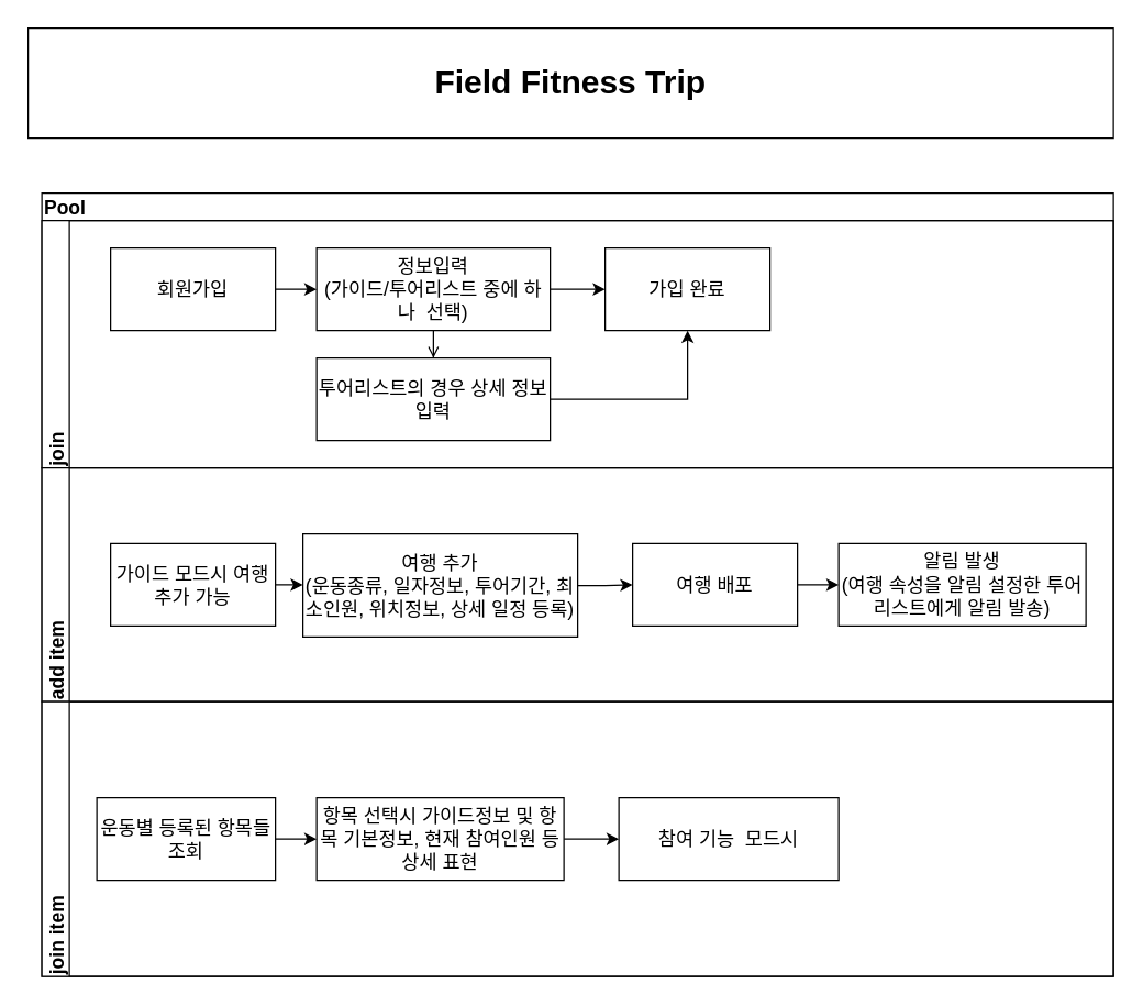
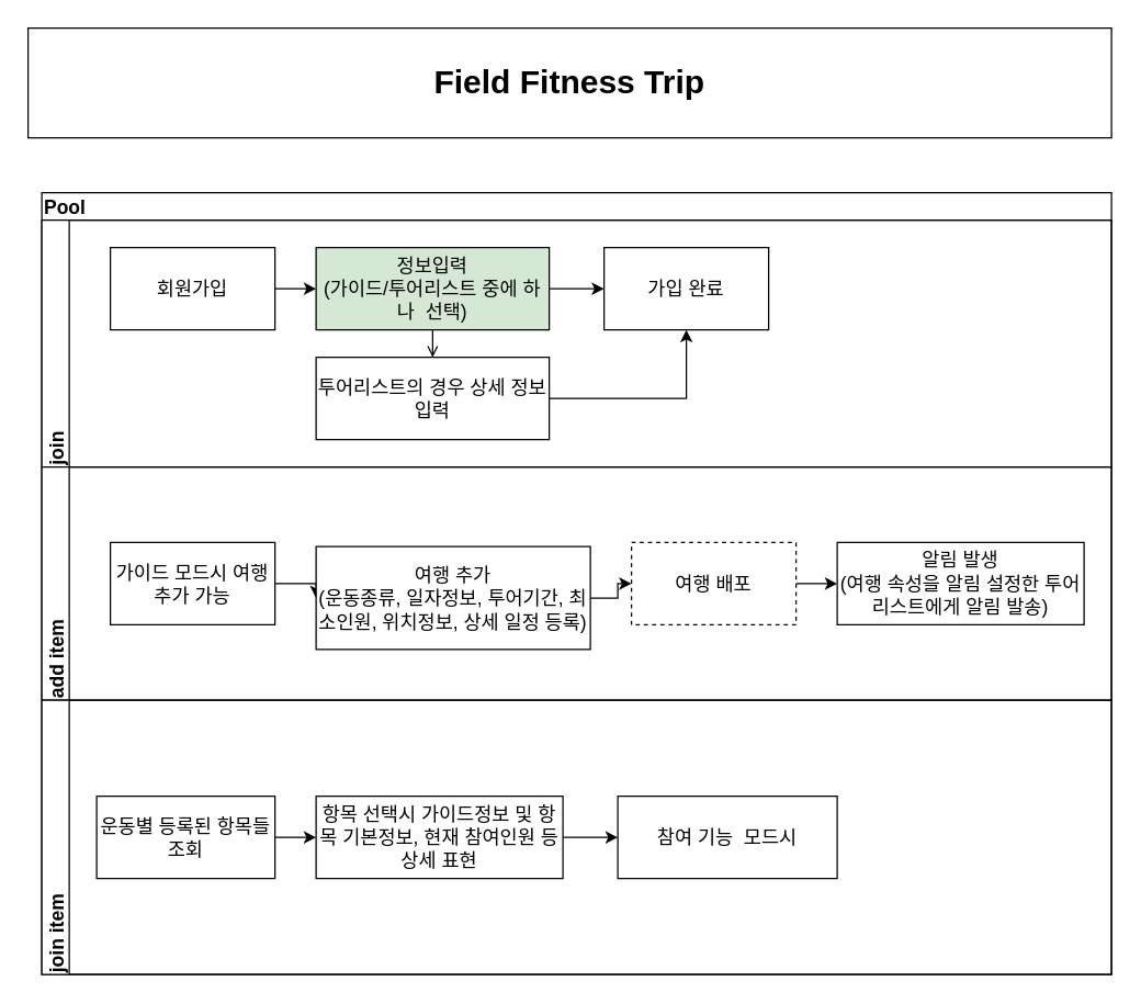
- <mxCell id="8" value="정보입력&lt;br&gt;(가이드/투어리스트 중에 하나&amp;nbsp; 선택)" style="rounded=0;whiteSpace=wrap;html=1;fontSize=14;align=center;" parent="4" vertex="1"><mxGeometry x="200" y="20" width="170" height="60" as="geometry" /></mxCell>
+ <mxCell id="8" value="정보입력&lt;br&gt;(가이드/투어리스트 중에 하나&amp;nbsp; 선택)" style="rounded=0;whiteSpace=wrap;html=1;fontSize=14;align=center;fillColor=#d5e8d4;" parent="4" vertex="1"><mxGeometry x="200" y="20" width="170" height="60" as="geometry" /></mxCell>
- <mxCell id="18" value="여행 배포" style="rounded=0;whiteSpace=wrap;html=1;fontSize=14;align=center;" parent="13" vertex="1"><mxGeometry x="430" y="55" width="120" height="60" as="geometry" /></mxCell>
+ <mxCell id="18" value="여행 배포" style="rounded=0;whiteSpace=wrap;html=1;fontSize=14;align=center;dashed=1;" parent="13" vertex="1"><mxGeometry x="430" y="55" width="120" height="60" as="geometry" /></mxCell>
- <mxCell id="17" value="여행 추가&lt;br&gt;(운동종류, 일자정보, 투어기간, 최소인원, 위치정보, 상세 일정 등록)" style="rounded=0;whiteSpace=wrap;html=1;fontSize=14;align=center;" parent="13" vertex="1"><mxGeometry x="190" y="48" width="200" height="75" as="geometry" /></mxCell>
+ <mxCell id="17" value="여행 추가&lt;br&gt;(운동종류, 일자정보, 투어기간, 최소인원, 위치정보, 상세 일정 등록)" style="rounded=0;whiteSpace=wrap;html=1;fontSize=14;align=center;" parent="13" vertex="1"><mxGeometry x="200" y="58" width="200" height="75" as="geometry" /></mxCell>
